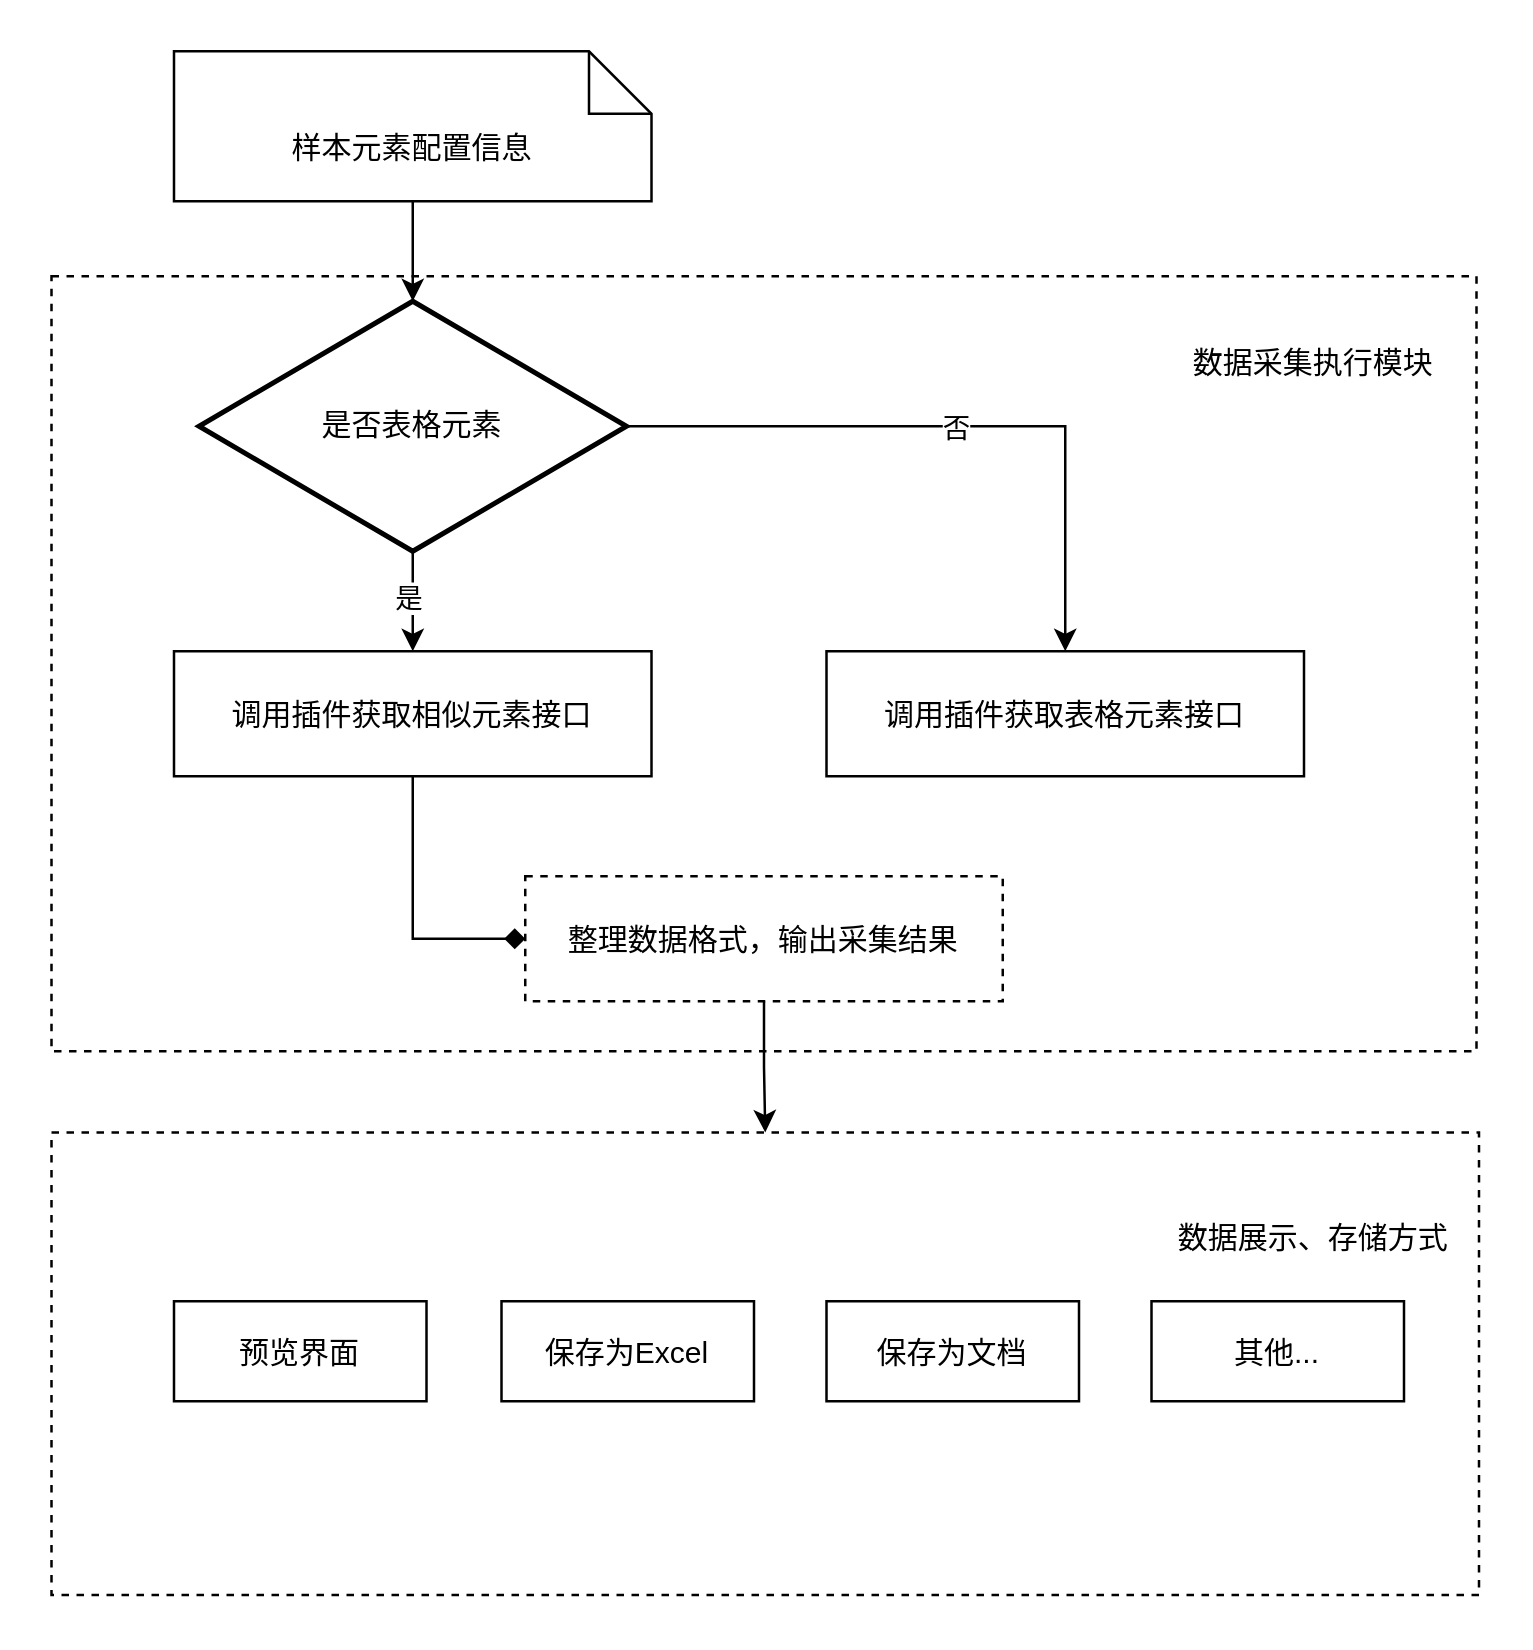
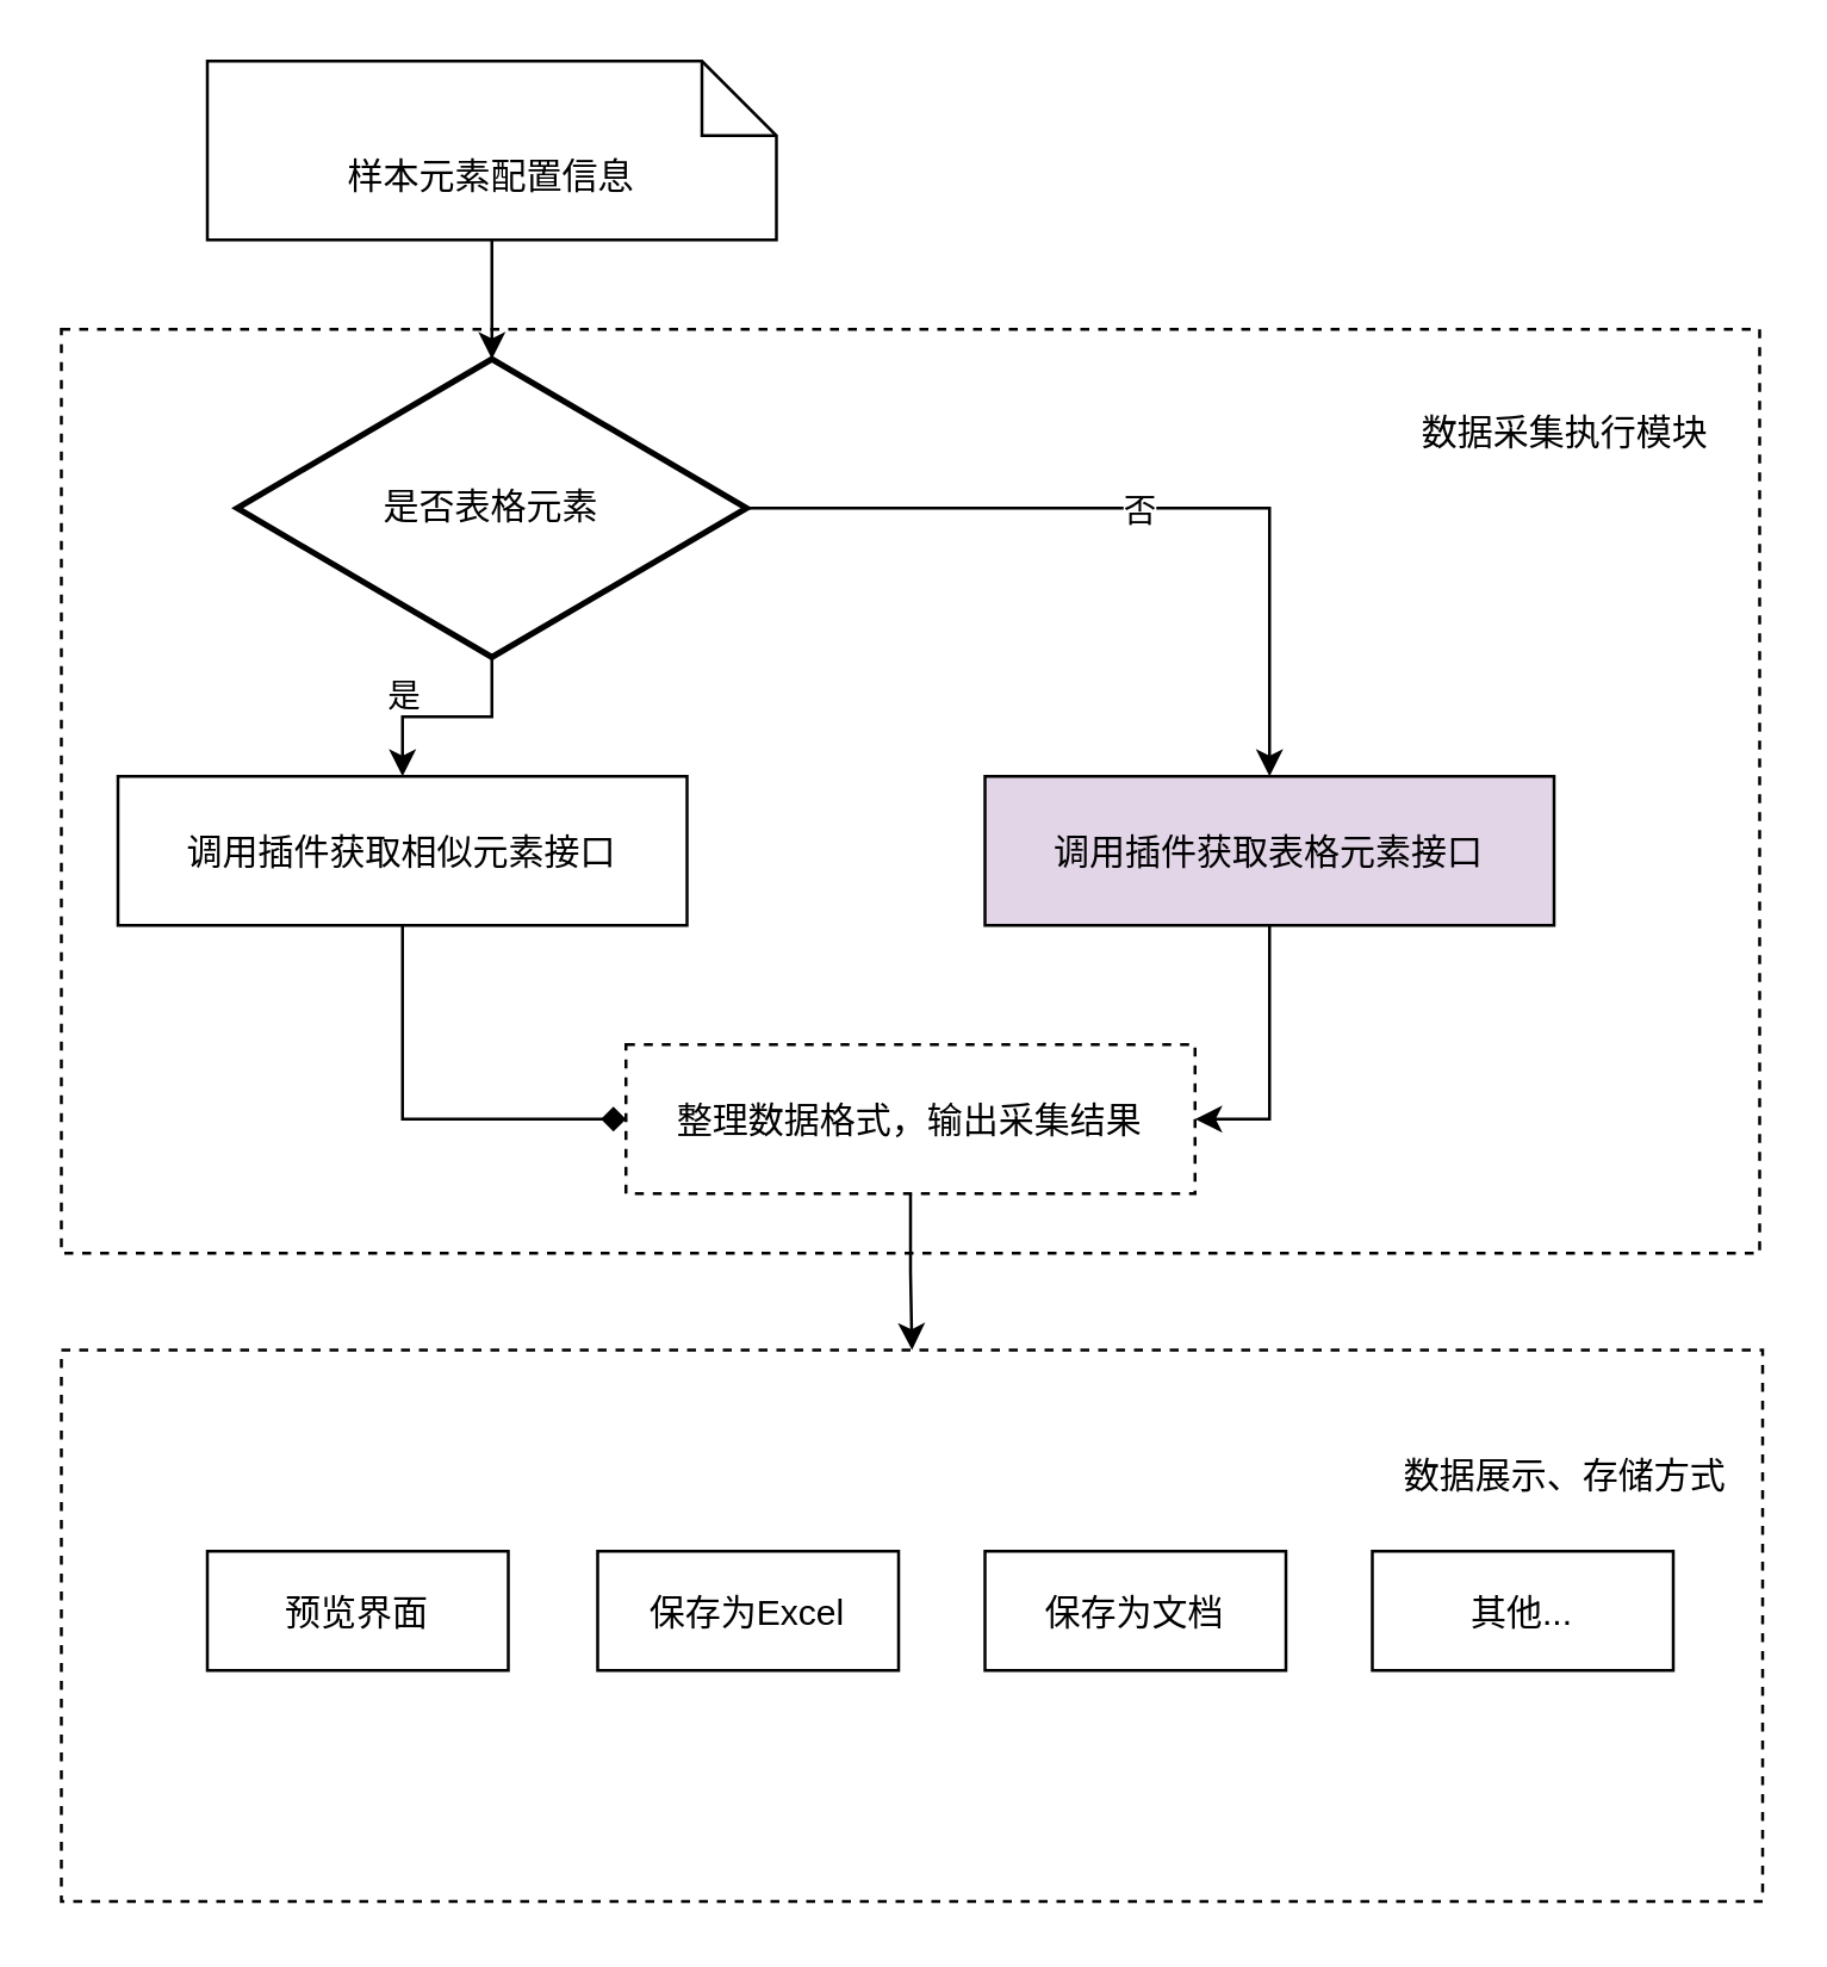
- <mxCell id="14" value="调用插件获取相似元素接口" style="fontStyle=0;fontSize=12;" vertex="1" parent="1"><mxGeometry x="69" y="260" width="191" height="50" as="geometry" /></mxCell>
+ <mxCell id="14" value="调用插件获取相似元素接口" style="fontStyle=0;fontSize=12;" vertex="1" parent="1"><mxGeometry x="39" y="260" width="191" height="50" as="geometry" /></mxCell>
- <mxCell id="7" value="调用插件获取表格元素接口" style="fontStyle=0;fontSize=12;" vertex="1" parent="1"><mxGeometry x="330" y="260" width="191" height="50" as="geometry" /></mxCell>
+ <mxCell id="7" value="调用插件获取表格元素接口" style="fontStyle=0;fontSize=12;fillColor=#e1d5e7;" vertex="1" parent="1"><mxGeometry x="330" y="260" width="191" height="50" as="geometry" /></mxCell>
+ <mxCell id="6" style="edgeStyle=orthogonalEdgeStyle;rounded=0;orthogonalLoop=1;jettySize=auto;html=1;entryX=1;entryY=0.5;entryDx=0;entryDy=0;" edge="1" parent="1" source="7" target="16"><mxGeometry relative="1" as="geometry" /></mxCell>
